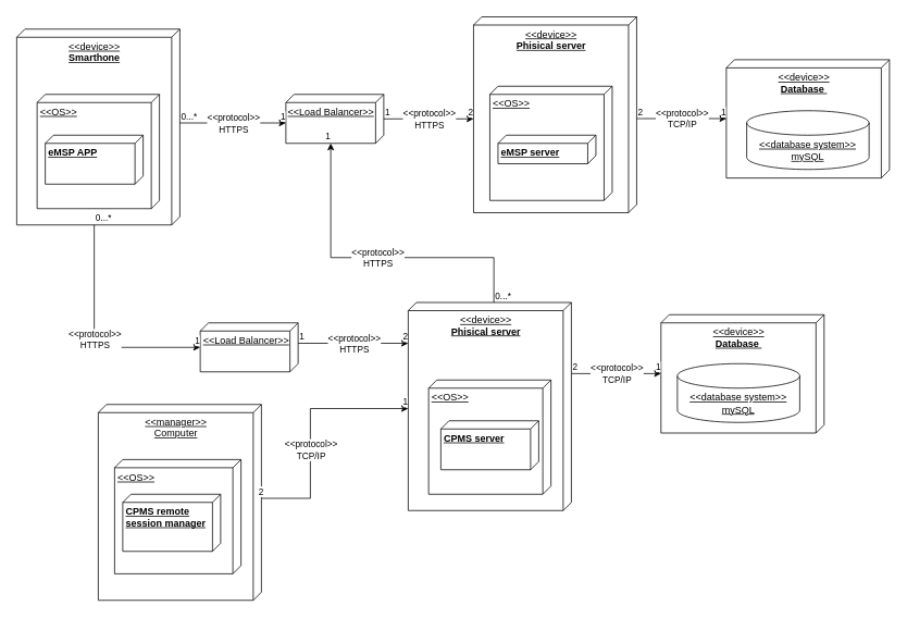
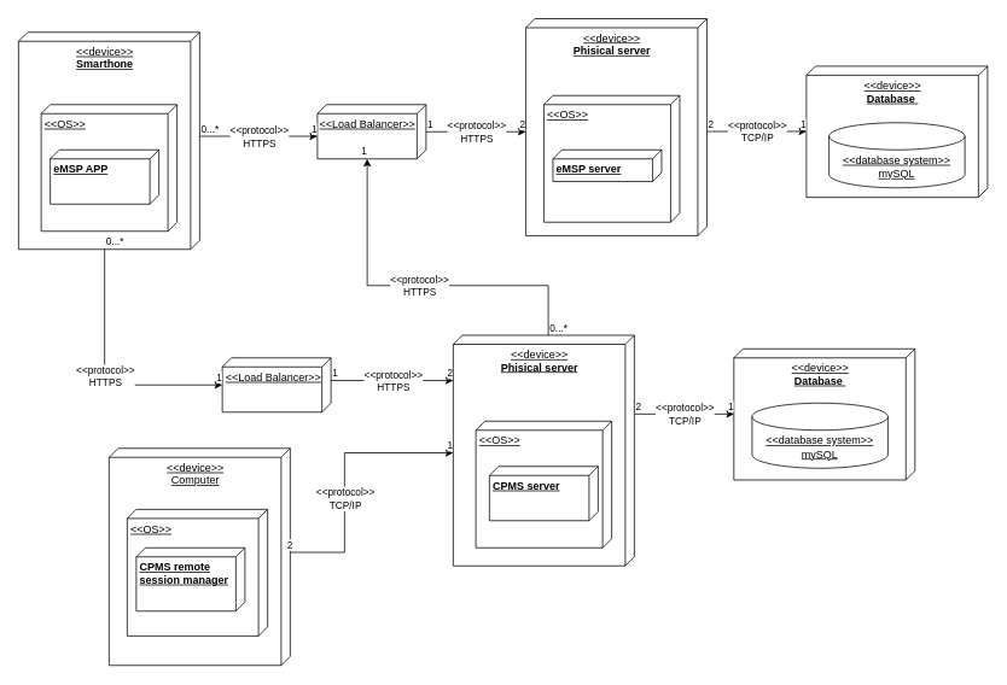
- <mxCell id="22" value="&amp;lt;&amp;lt;manager&amp;gt;&amp;gt;&lt;br&gt;Computer" style="verticalAlign=top;align=center;spacingTop=8;spacingLeft=2;spacingRight=12;shape=cube;size=10;direction=south;fontStyle=4;html=1;" parent="1" vertex="1"><mxGeometry x="120" y="495" width="200" height="240" as="geometry" /></mxCell>
+ <mxCell id="22" value="&amp;lt;&amp;lt;device&amp;gt;&amp;gt;&lt;br&gt;Computer" style="verticalAlign=top;align=center;spacingTop=8;spacingLeft=2;spacingRight=12;shape=cube;size=10;direction=south;fontStyle=4;html=1;" parent="1" vertex="1"><mxGeometry x="120" y="495" width="200" height="240" as="geometry" /></mxCell>
